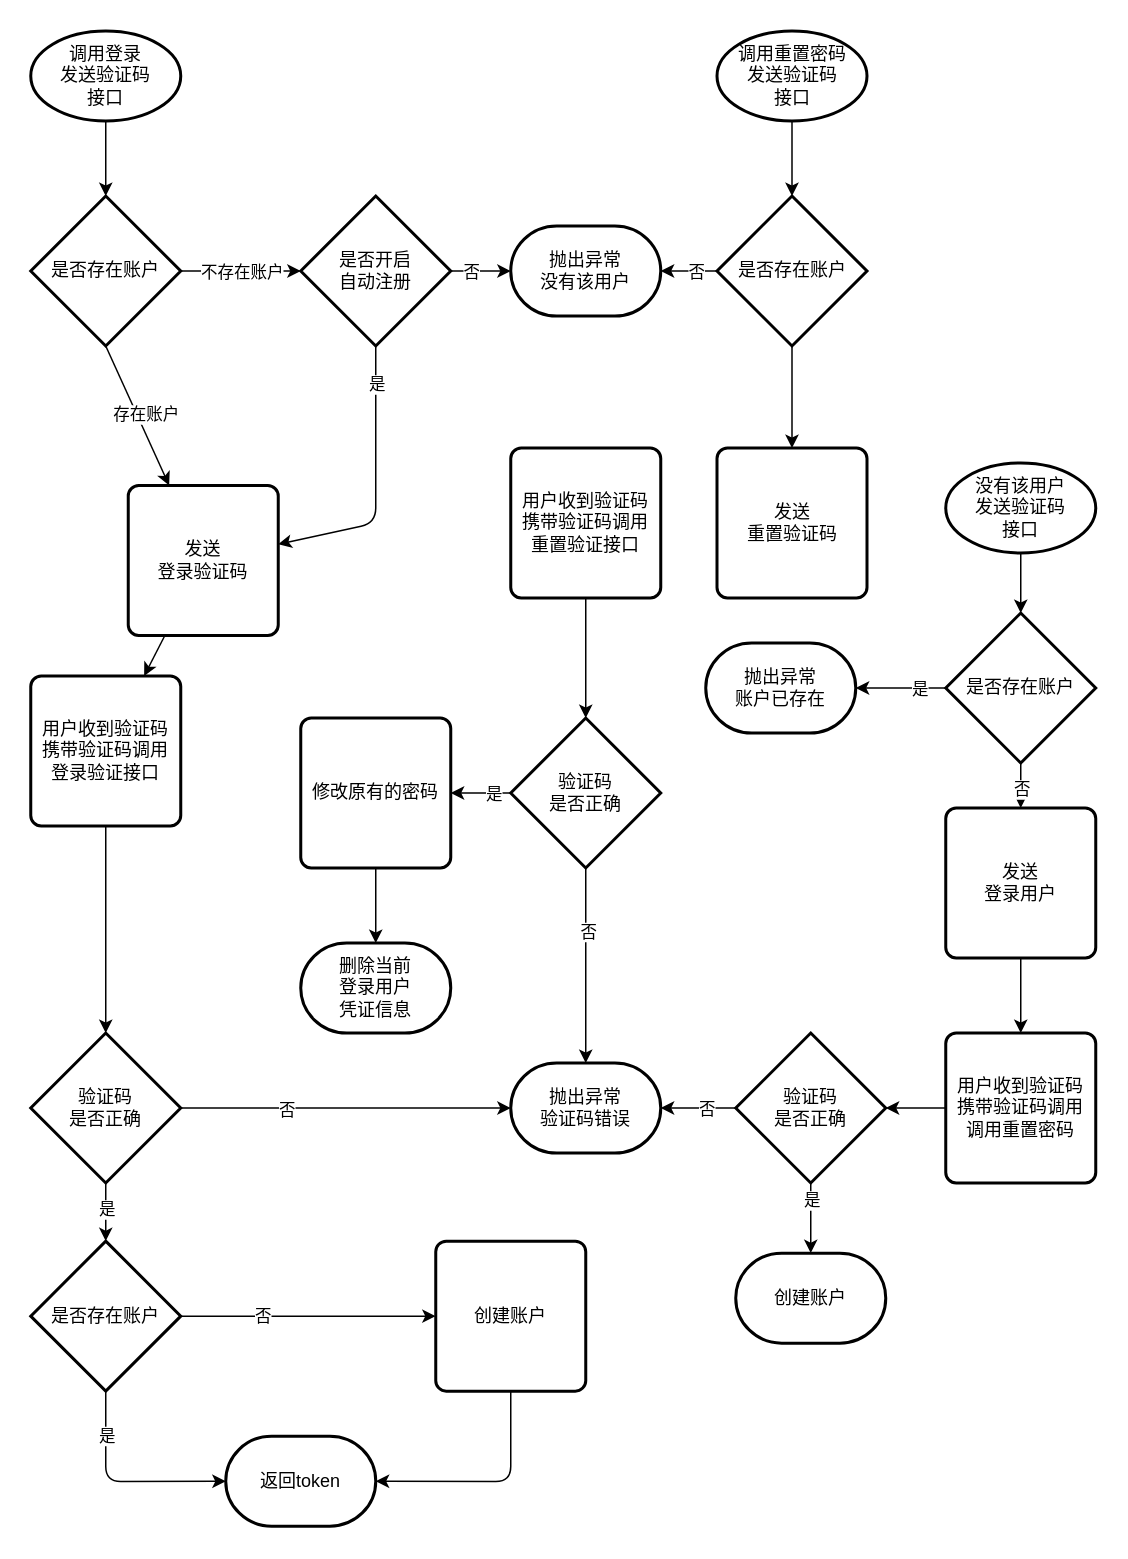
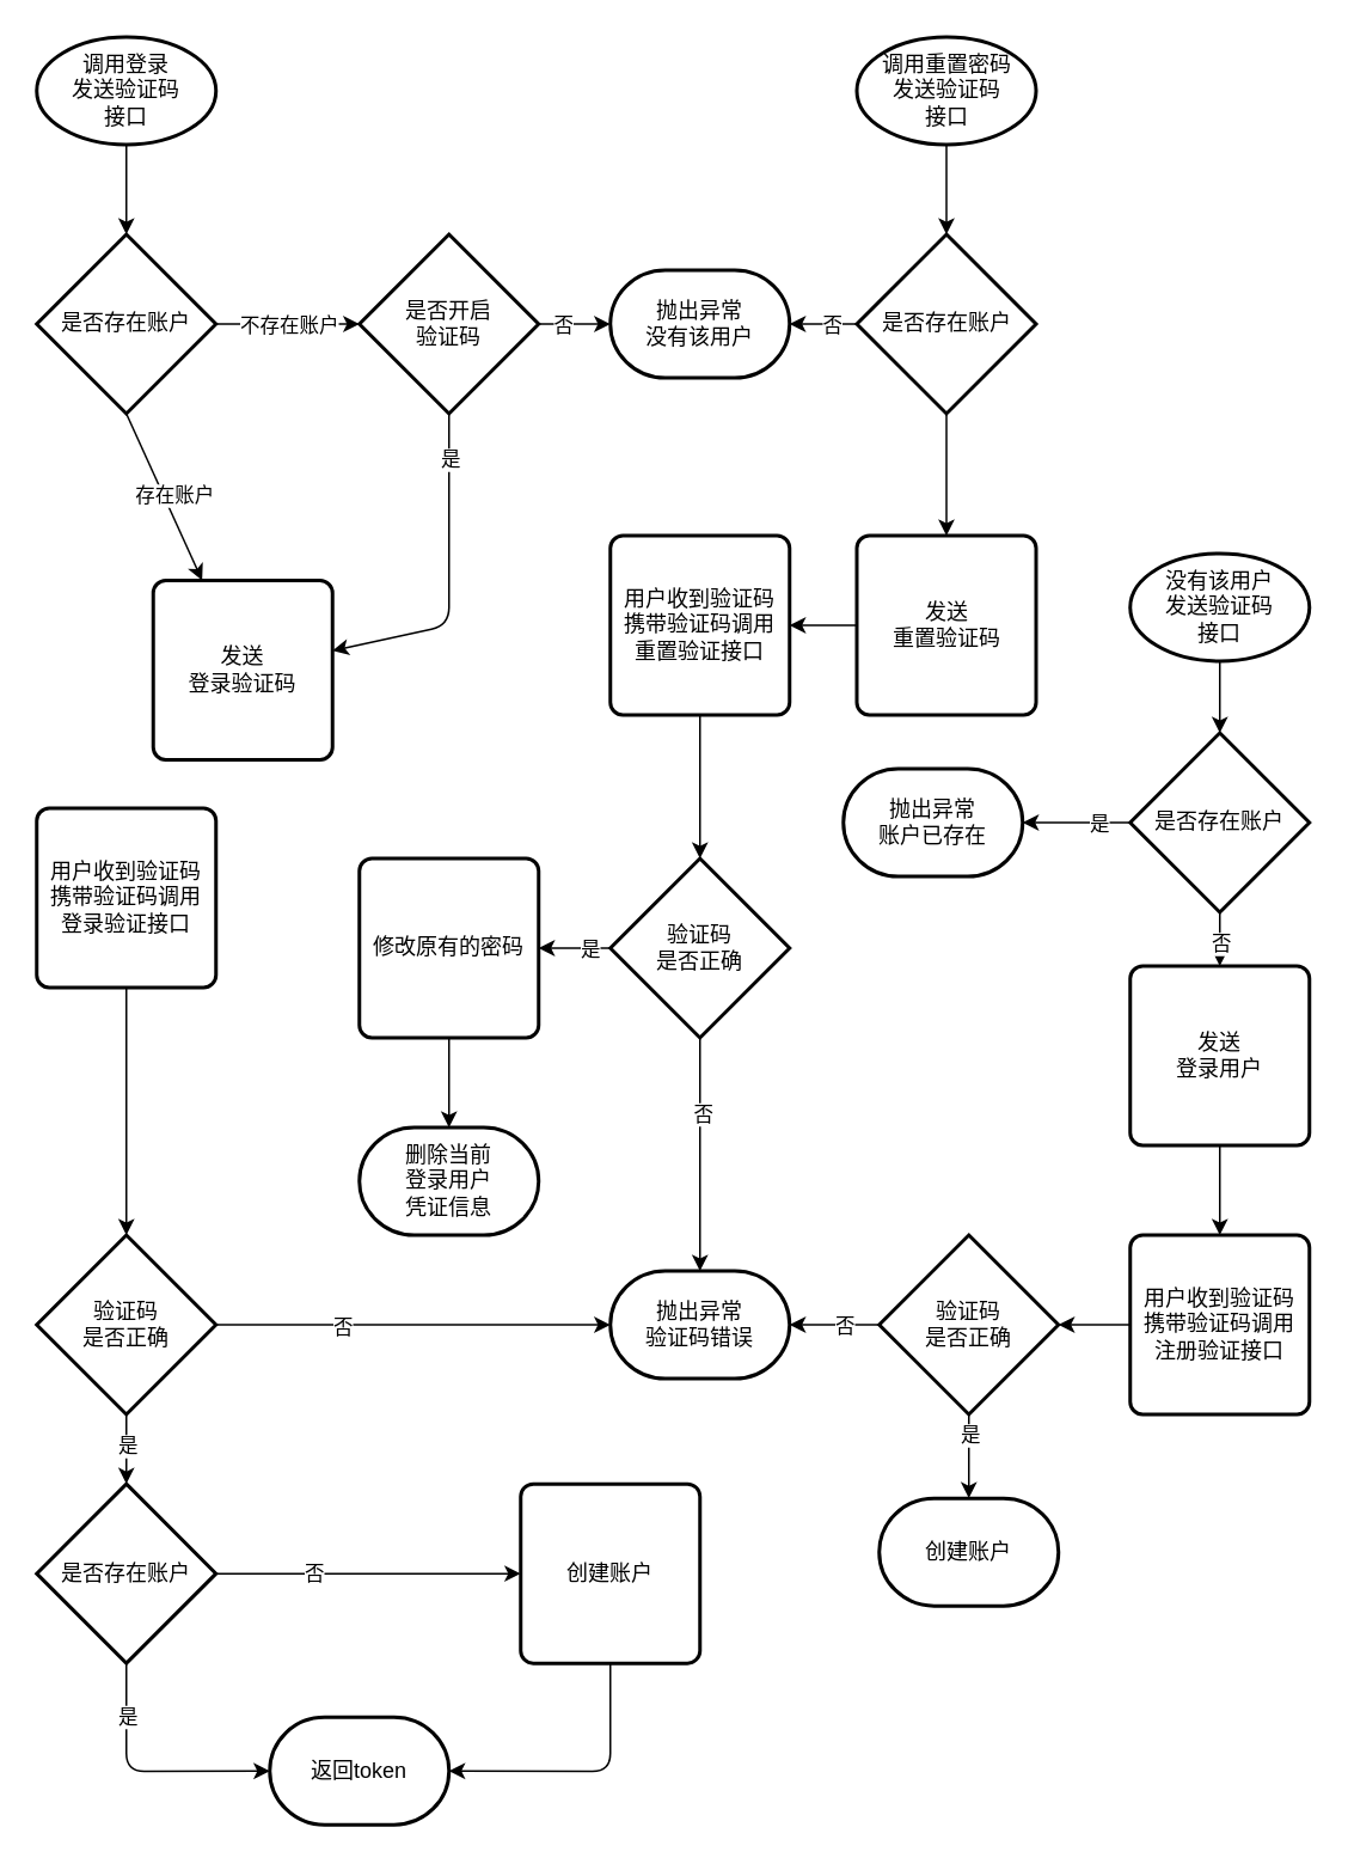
- <mxCell id="13" value="是否开启&lt;br&gt;自动注册" style="strokeWidth=2;html=1;shape=mxgraph.flowchart.decision;whiteSpace=wrap;" parent="1" vertex="1"><mxGeometry x="200" y="130" width="100" height="100" as="geometry" /></mxCell>
+ <mxCell id="13" value="是否开启&lt;br&gt;验证码" style="strokeWidth=2;html=1;shape=mxgraph.flowchart.decision;whiteSpace=wrap;" parent="1" vertex="1"><mxGeometry x="200" y="130" width="100" height="100" as="geometry" /></mxCell>
+ <mxCell id="56" value="" style="edgeStyle=none;html=1;" parent="1" source="57" target="59" edge="1"><mxGeometry relative="1" as="geometry" /></mxCell>
- <mxCell id="14" value="" style="edgeStyle=none;html=1;" parent="1" source="15" target="18" edge="1"><mxGeometry relative="1" as="geometry" /></mxCell>
- <mxCell id="44" value="用户收到验证码&lt;br&gt;携带验证码调用&lt;br&gt;调用重置密码" style="rounded=1;whiteSpace=wrap;html=1;absoluteArcSize=1;arcSize=14;strokeWidth=2;" parent="1" vertex="1"><mxGeometry x="630" y="688" width="100" height="100" as="geometry" /></mxCell>
+ <mxCell id="44" value="用户收到验证码&lt;br&gt;携带验证码调用&lt;br&gt;注册验证接口" style="rounded=1;whiteSpace=wrap;html=1;absoluteArcSize=1;arcSize=14;strokeWidth=2;" parent="1" vertex="1"><mxGeometry x="630" y="688" width="100" height="100" as="geometry" /></mxCell>
